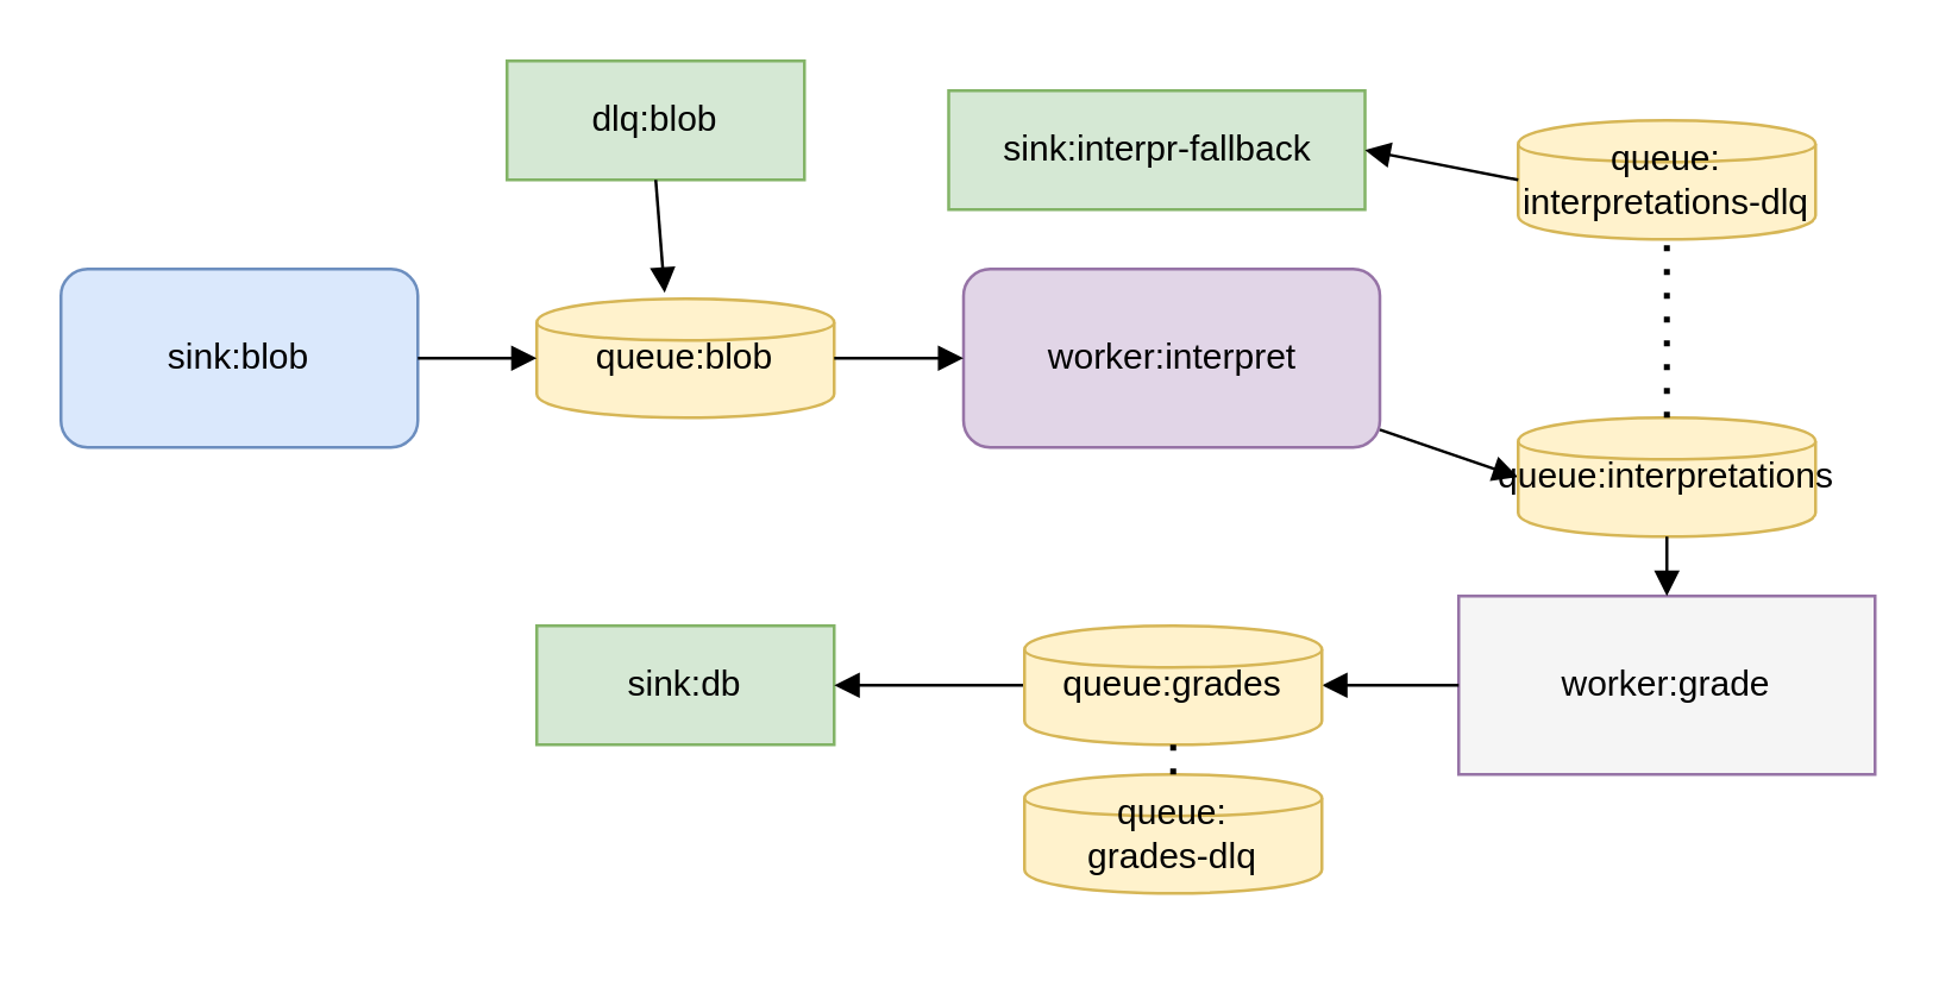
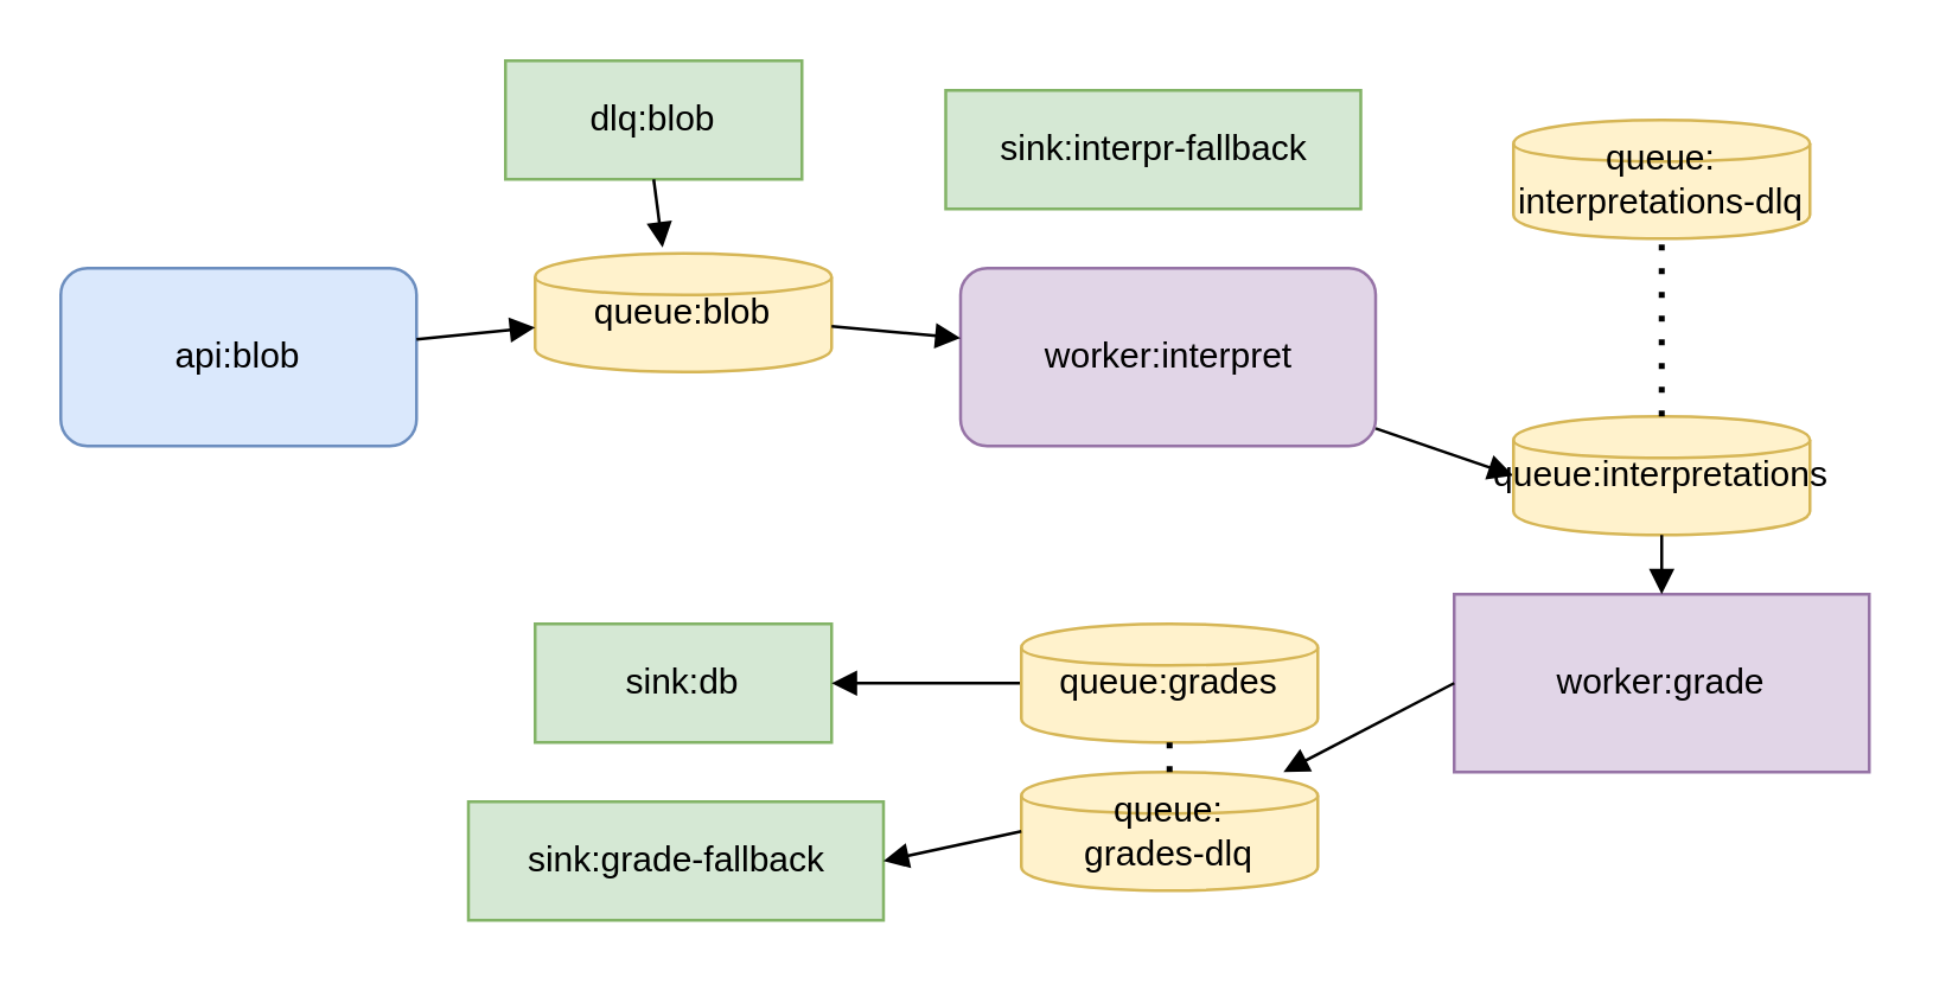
- <mxCell id="19" style="endArrow=block;html=1;strokeColor=#000000;exitX=0;exitY=0.5;exitDx=0;exitDy=0;entryX=1;entryY=0.5;entryDx=0;entryDy=0;" edge="1" parent="1" source="17" target="18"><mxGeometry relative="1" as="geometry"><mxPoint x="514" y="10" as="sourcePoint" /><mxPoint x="450" y="10" as="targetPoint" /></mxGeometry></mxCell>
- <mxCell id="2" value="sink:blob" style="rounded=1;whiteSpace=wrap;html=1;fillColor=#dae8fc;strokeColor=#6c8ebf;direction=west;" parent="1" vertex="1"><mxGeometry x="20" y="90" width="120" height="60" as="geometry" /></mxCell>
+ <mxCell id="2" value="api:blob" style="rounded=1;whiteSpace=wrap;html=1;fillColor=#dae8fc;strokeColor=#6c8ebf;direction=west;" parent="1" vertex="1"><mxGeometry x="20" y="90" width="120" height="60" as="geometry" /></mxCell>
- <mxCell id="3" value="queue:blob" style="shape=cylinder;whiteSpace=wrap;html=1;fillColor=#fff2cc;strokeColor=#d6b656;" parent="1" vertex="1"><mxGeometry x="180" y="100" width="100" height="40" as="geometry" /></mxCell>
+ <mxCell id="3" value="queue:blob" style="shape=cylinder;whiteSpace=wrap;html=1;fillColor=#fff2cc;strokeColor=#d6b656;" parent="1" vertex="1"><mxGeometry x="180" y="85" width="100" height="40" as="geometry" /></mxCell>
- <mxCell id="13" style="endArrow=block;html=1;strokeColor=#000000;entryX=1;entryY=0.5;entryDx=0;entryDy=0;exitX=0;exitY=0.5;exitDx=0;exitDy=0;" parent="1" source="11" target="14" edge="1"><mxGeometry relative="1" as="geometry" /></mxCell>
+ <mxCell id="13" style="endArrow=block;html=1;strokeColor=#000000;exitX=0;exitY=0.5;exitDx=0;exitDy=0;" parent="1" source="11" target="20" edge="1"><mxGeometry relative="1" as="geometry" /></mxCell>
- <mxCell id="11" value="worker:grade" style="rounded=0;whiteSpace=wrap;html=1;fillColor=#f5f5f5;strokeColor=#9673a6;" parent="1" vertex="1"><mxGeometry x="490" y="200" width="140" height="60" as="geometry" /></mxCell>
+ <mxCell id="11" value="worker:grade" style="rounded=0;whiteSpace=wrap;html=1;fillColor=#e1d5e7;strokeColor=#9673a6;" parent="1" vertex="1"><mxGeometry x="490" y="200" width="140" height="60" as="geometry" /></mxCell>
+ <mxCell id="22" style="endArrow=block;html=1;strokeColor=#000000;exitX=0;exitY=0.5;exitDx=0;exitDy=0;entryX=1;entryY=0.5;entryDx=0;entryDy=0;" edge="1" parent="1" source="20" target="21"><mxGeometry relative="1" as="geometry"><mxPoint x="348" y="240" as="sourcePoint" /><mxPoint x="284" y="240" as="targetPoint" /></mxGeometry></mxCell>
+ <mxCell id="21" value="sink:grade-fallback" style="shape=database;whiteSpace=wrap;html=1;fillColor=#d5e8d4;strokeColor=#82b366;" vertex="1" parent="1"><mxGeometry x="157.5" y="270" width="140" height="40" as="geometry" /></mxCell>
